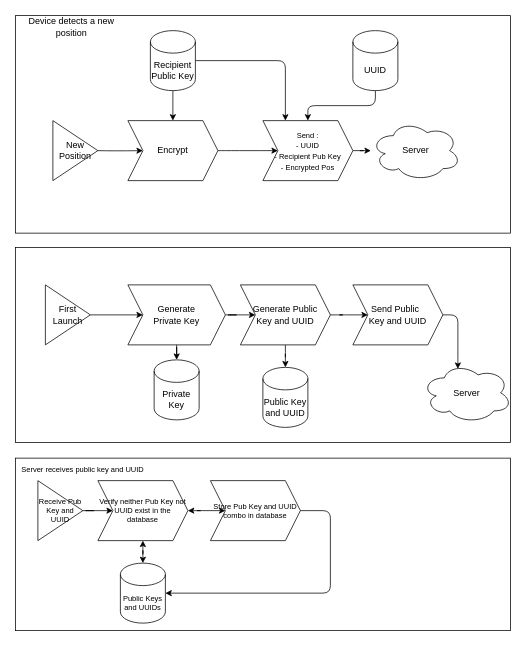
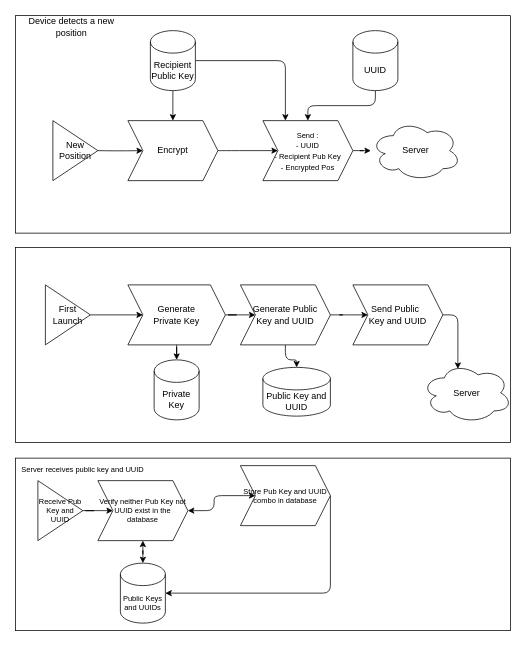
- <mxCell id="22" value="Public Key and UUID" style="shape=cylinder3;whiteSpace=wrap;html=1;boundedLbl=1;backgroundOutline=1;size=15;rounded=0;sketch=0;" vertex="1" parent="17"><mxGeometry x="330" y="160" width="60" height="80" as="geometry" /></mxCell>
+ <mxCell id="22" value="Public Key and UUID" style="shape=cylinder3;whiteSpace=wrap;html=1;boundedLbl=1;backgroundOutline=1;size=15;rounded=0;sketch=0;" vertex="1" parent="17"><mxGeometry x="330" y="160" width="90" height="65" as="geometry" /></mxCell>
- <mxCell id="41" value="Store Pub Key and UUID combo in database" style="shape=step;perimeter=stepPerimeter;whiteSpace=wrap;html=1;fixedSize=1;rounded=0;sketch=0;fontSize=10;" vertex="1" parent="1"><mxGeometry x="280" y="640" width="120" height="80" as="geometry" /></mxCell>
+ <mxCell id="41" value="Store Pub Key and UUID combo in database" style="shape=step;perimeter=stepPerimeter;whiteSpace=wrap;html=1;fixedSize=1;rounded=0;sketch=0;fontSize=10;" vertex="1" parent="1"><mxGeometry x="320" y="620" width="120" height="80" as="geometry" /></mxCell>
